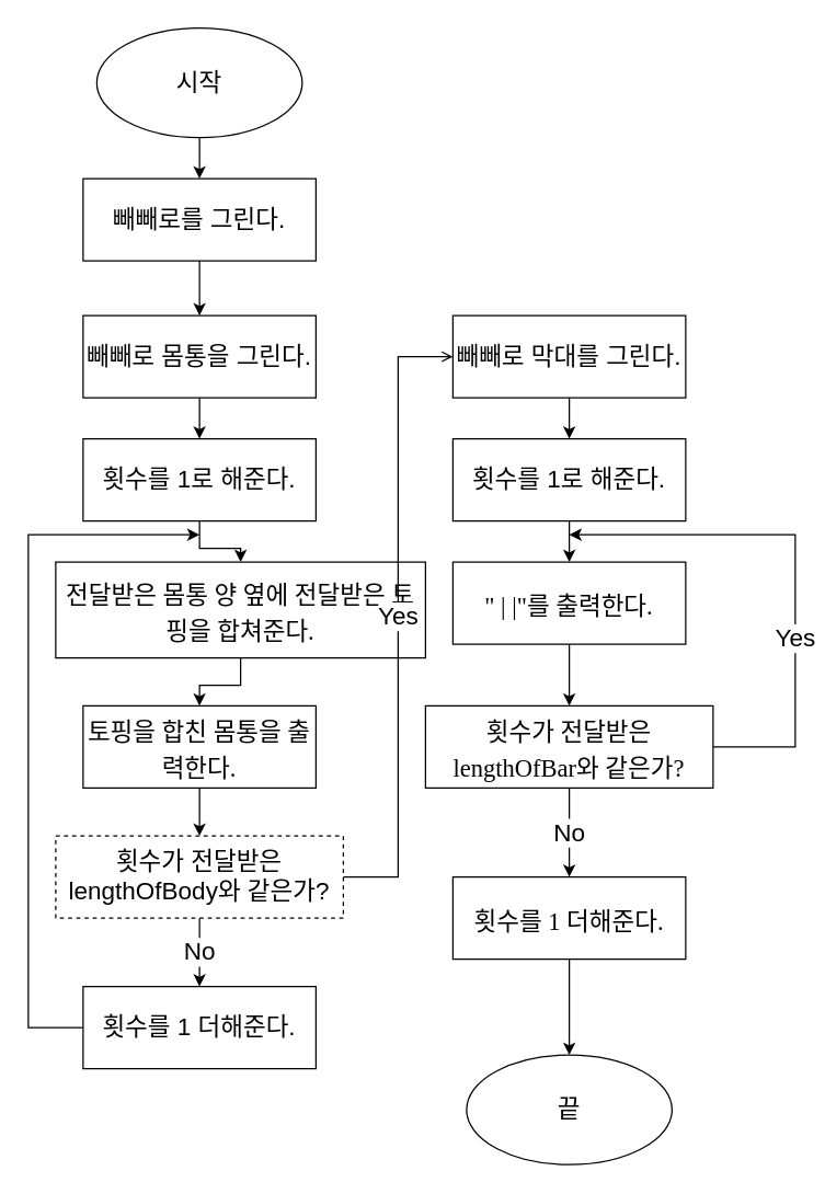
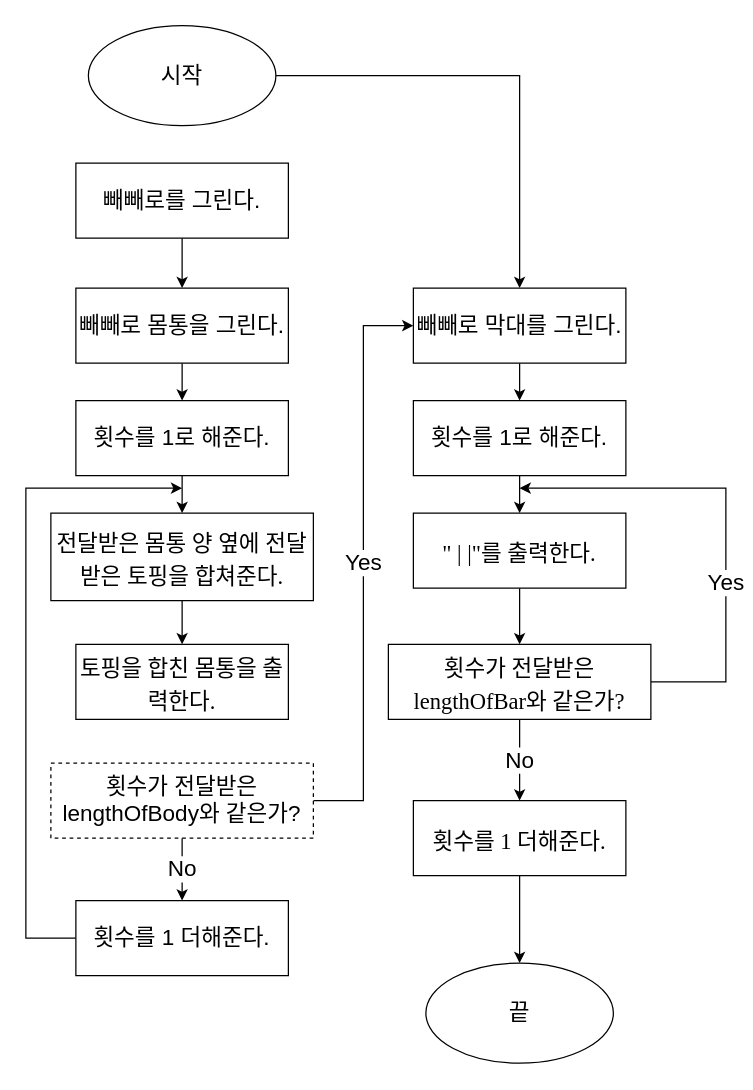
- <mxCell id="2" value="" style="edgeStyle=orthogonalEdgeStyle;rounded=0;orthogonalLoop=1;jettySize=auto;html=1;" edge="1" parent="1" source="3" target="5"><mxGeometry relative="1" as="geometry" /></mxCell>
+ <mxCell id="2" value="" style="edgeStyle=orthogonalEdgeStyle;rounded=0;orthogonalLoop=1;jettySize=auto;html=1;" edge="1" parent="1" source="3" target="20"><mxGeometry relative="1" as="geometry" /></mxCell>
- <mxCell id="14" value="&lt;font style=&quot;font-size: 18px;&quot;&gt;Yes&lt;/font&gt;" style="edgeStyle=orthogonalEdgeStyle;rounded=0;orthogonalLoop=1;jettySize=auto;html=1;entryX=0;entryY=0.5;entryDx=0;entryDy=0;endArrow=open;" edge="1" parent="1" source="15" target="20"><mxGeometry relative="1" as="geometry"><Array as="points"><mxPoint x="290" y="640" /><mxPoint x="290" y="260" /></Array></mxGeometry></mxCell>
+ <mxCell id="14" value="&lt;font style=&quot;font-size: 18px;&quot;&gt;Yes&lt;/font&gt;" style="edgeStyle=orthogonalEdgeStyle;rounded=0;orthogonalLoop=1;jettySize=auto;html=1;entryX=0;entryY=0.5;entryDx=0;entryDy=0;" edge="1" parent="1" source="15" target="20"><mxGeometry relative="1" as="geometry"><Array as="points"><mxPoint x="290" y="640" /><mxPoint x="290" y="260" /></Array></mxGeometry></mxCell>
- <mxCell id="12" value="&lt;p style=&quot;margin: 0px; font-stretch: normal; line-height: normal; font-family: Menlo;&quot;&gt;&lt;font style=&quot;font-size: 18px;&quot;&gt;전달받은 몸통 양 옆에 전달받은 토핑을 합쳐준다.&lt;/font&gt;&lt;/p&gt;" style="whiteSpace=wrap;html=1;" vertex="1" parent="1"><mxGeometry x="40" y="410" width="270" height="70" as="geometry" /></mxCell>
+ <mxCell id="12" value="&lt;p style=&quot;margin: 0px; font-stretch: normal; line-height: normal; font-family: Menlo;&quot;&gt;&lt;font style=&quot;font-size: 18px;&quot;&gt;전달받은 몸통 양 옆에 전달받은 토핑을 합쳐준다.&lt;/font&gt;&lt;/p&gt;" style="whiteSpace=wrap;html=1;" vertex="1" parent="1"><mxGeometry x="40" y="410" width="210" height="70" as="geometry" /></mxCell>
- <mxCell id="10" value="" style="edgeStyle=orthogonalEdgeStyle;rounded=0;orthogonalLoop=1;jettySize=auto;html=1;exitX=0.5;exitY=1;exitDx=0;exitDy=0;" edge="1" parent="1" source="18" target="15"><mxGeometry relative="1" as="geometry" /></mxCell>
